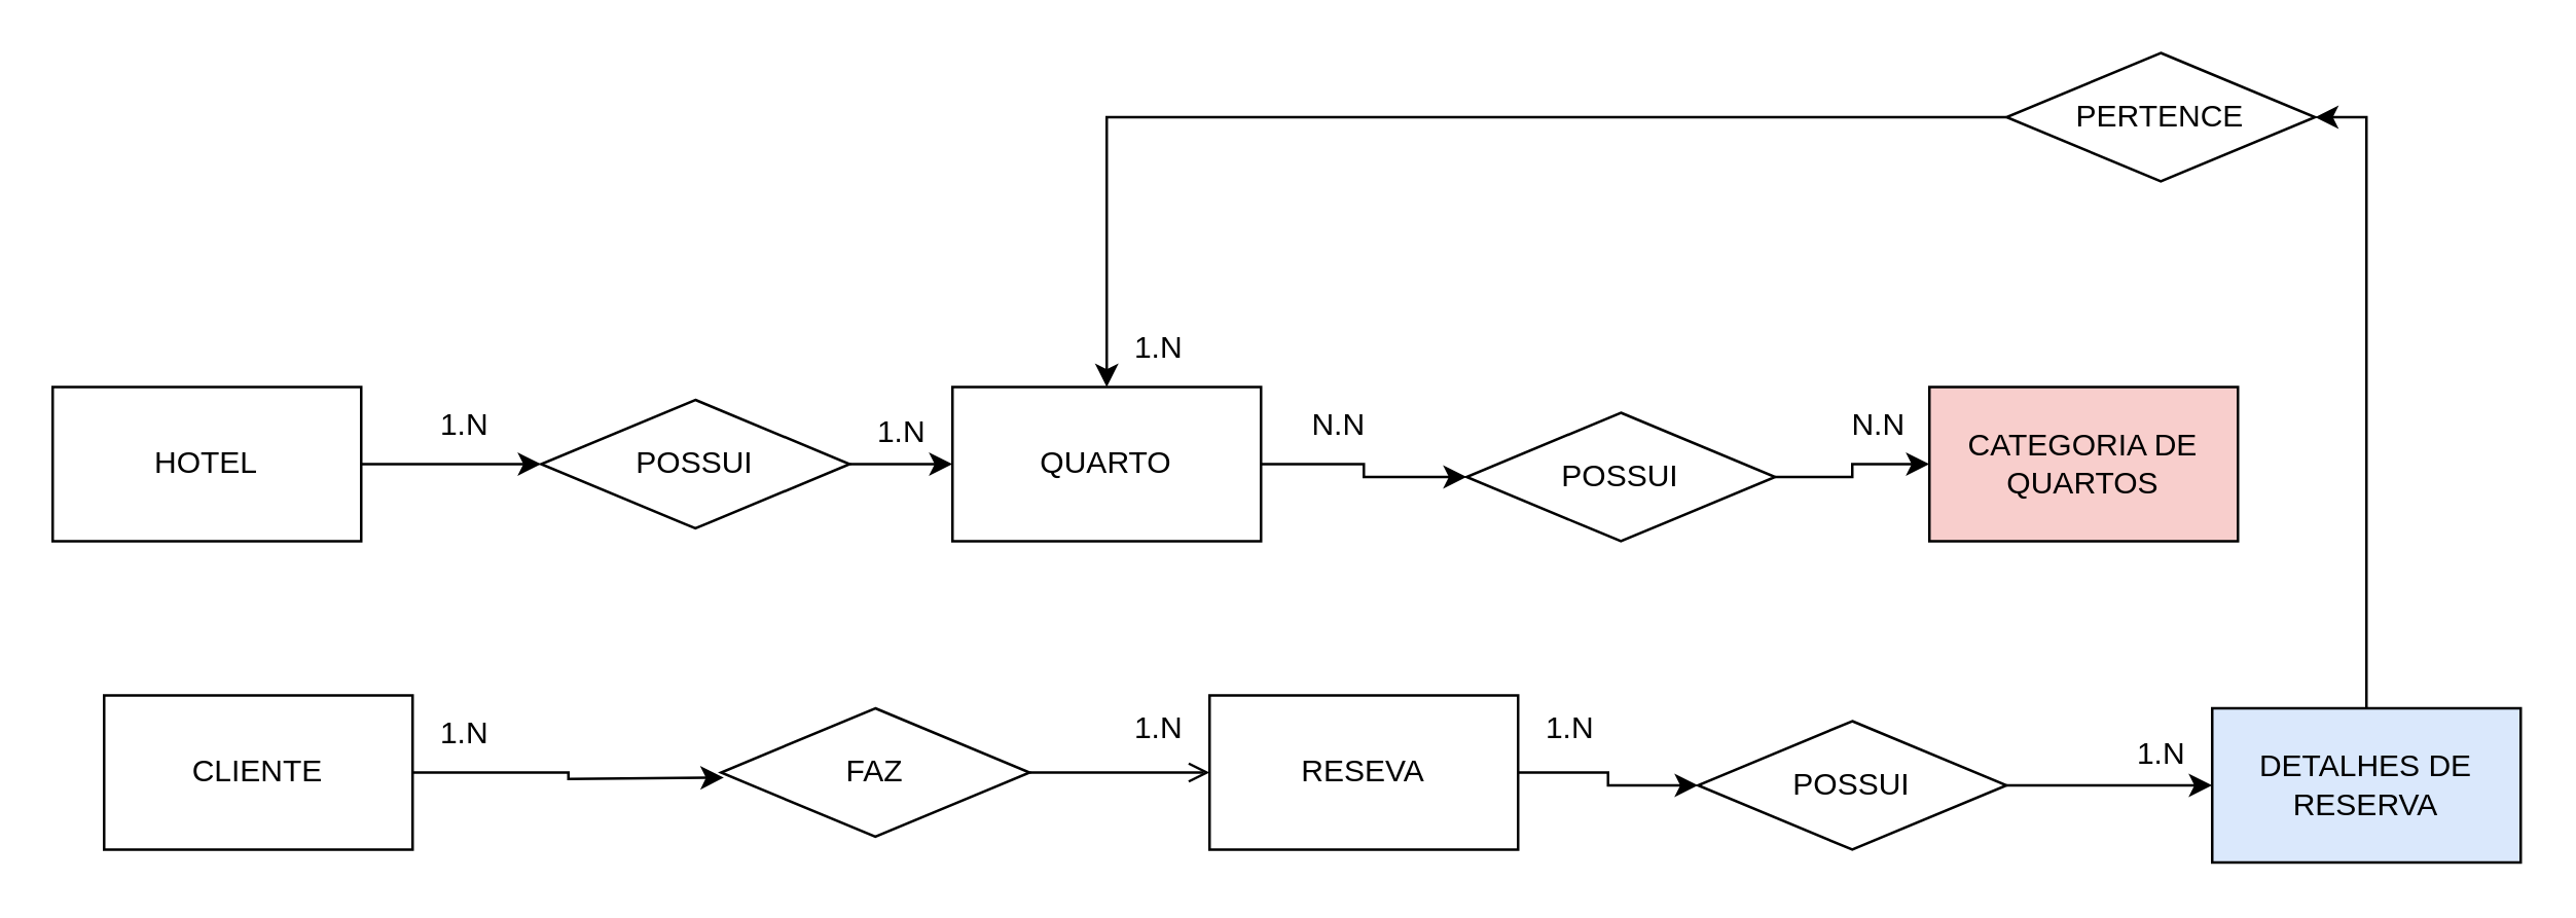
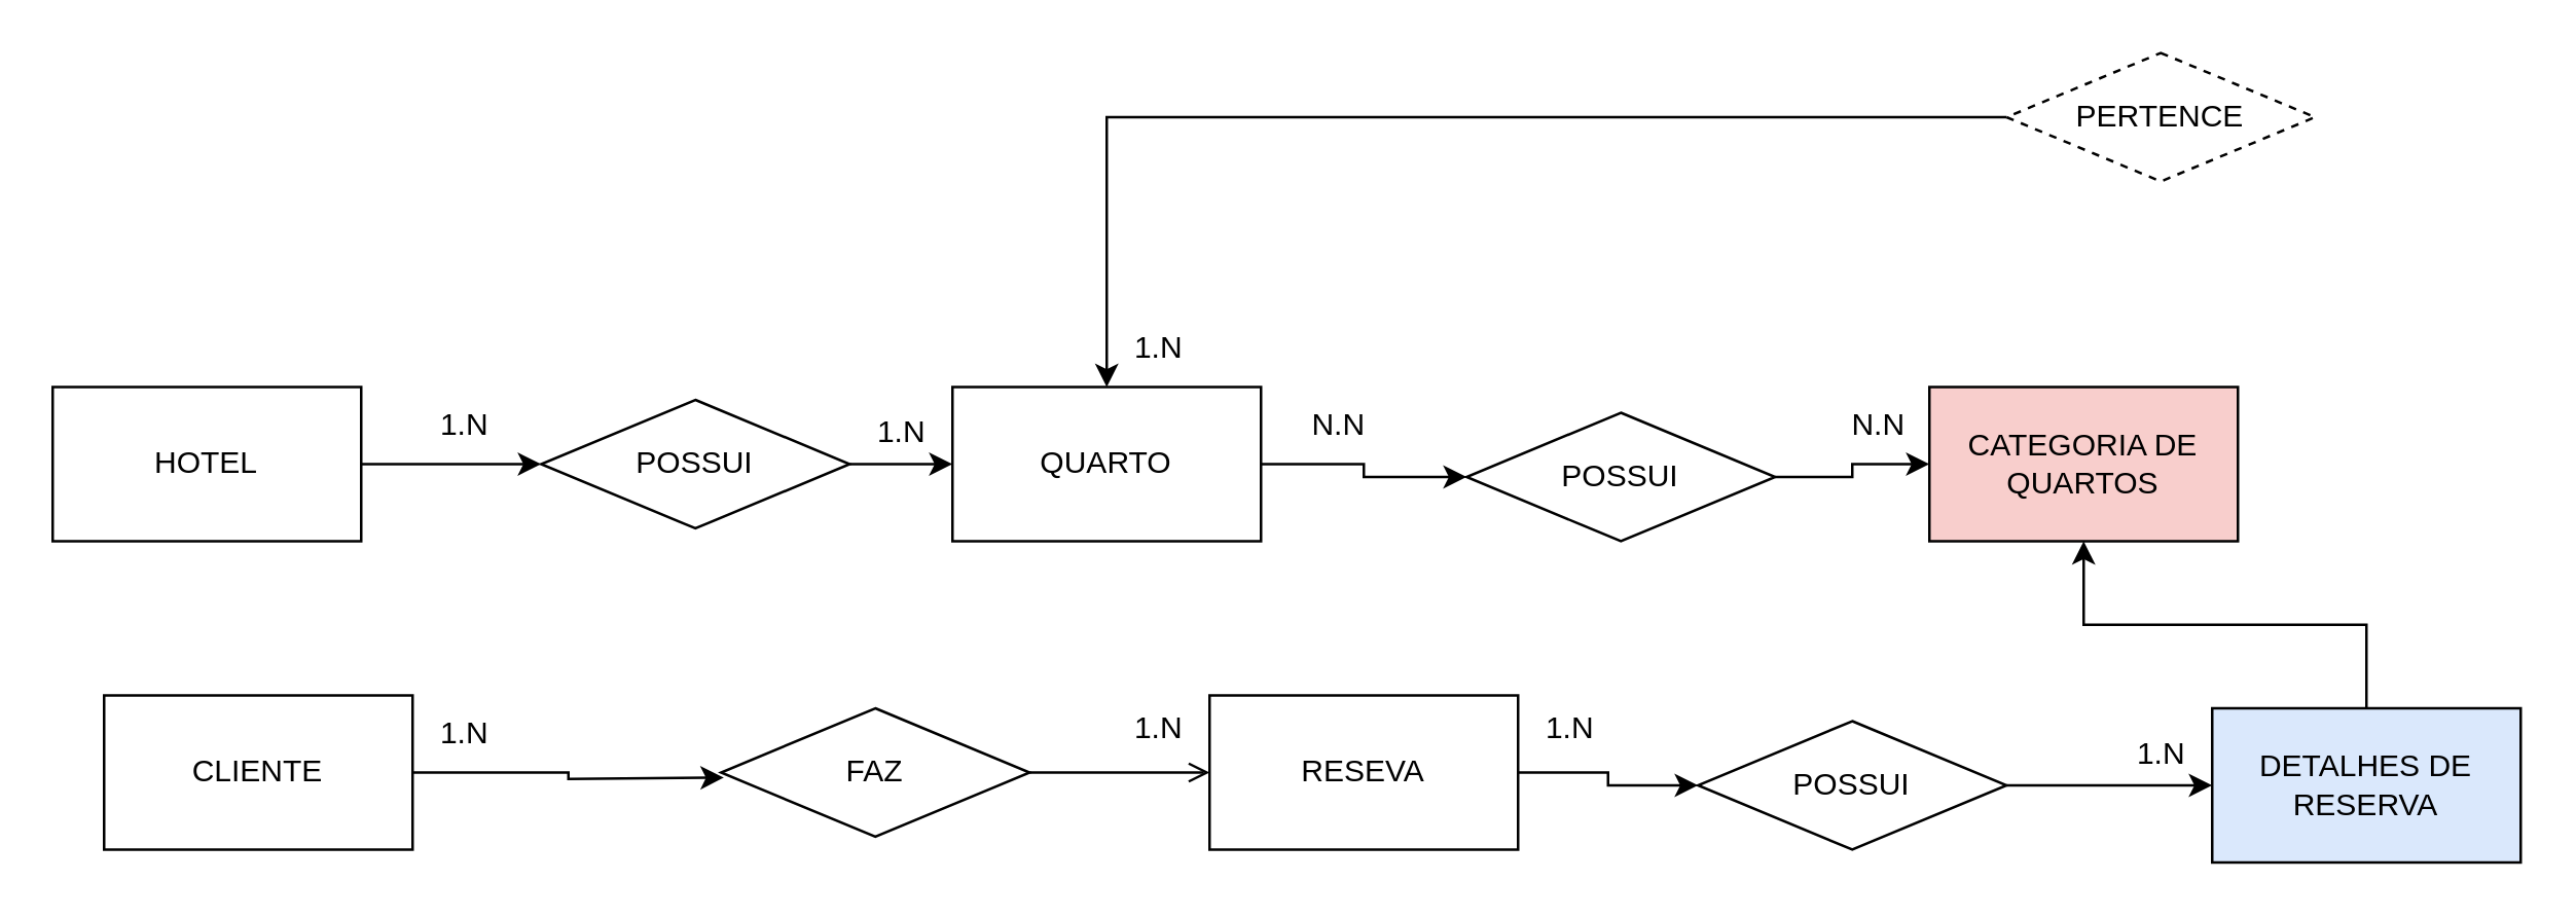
- <mxCell id="30" value="PERTENCE" style="rhombus;whiteSpace=wrap;html=1;" vertex="1" parent="1"><mxGeometry x="780" y="20" width="120" height="50" as="geometry" /></mxCell>
+ <mxCell id="30" value="PERTENCE" style="rhombus;whiteSpace=wrap;html=1;dashed=1;" vertex="1" parent="1"><mxGeometry x="780" y="20" width="120" height="50" as="geometry" /></mxCell>
- <mxCell id="23" style="edgeStyle=orthogonalEdgeStyle;rounded=0;orthogonalLoop=1;jettySize=auto;html=1;entryX=1;entryY=0.5;entryDx=0;entryDy=0;" edge="1" parent="1" source="24" target="30"><mxGeometry relative="1" as="geometry" /></mxCell>
+ <mxCell id="23" style="edgeStyle=orthogonalEdgeStyle;rounded=0;orthogonalLoop=1;jettySize=auto;html=1;" edge="1" parent="1" source="24" target="13"><mxGeometry relative="1" as="geometry" /></mxCell>
